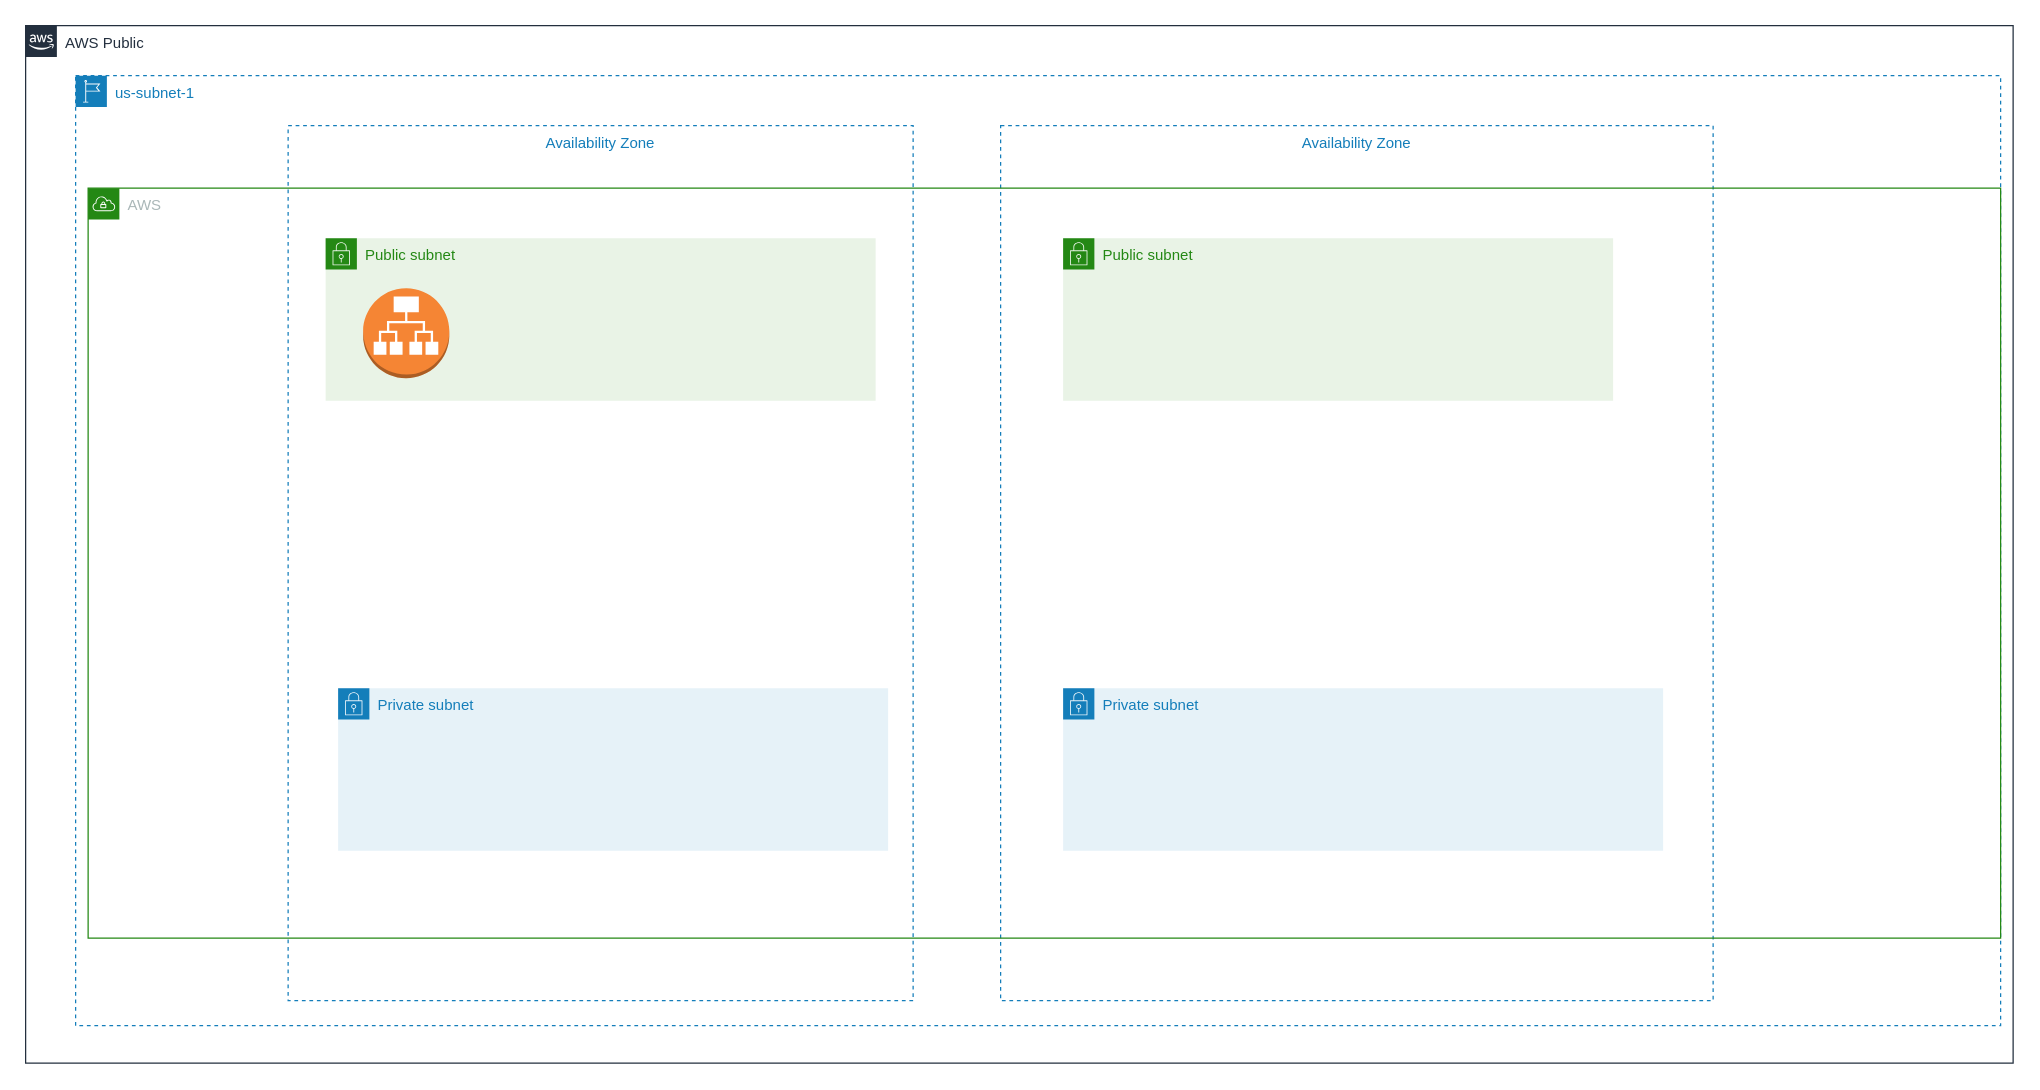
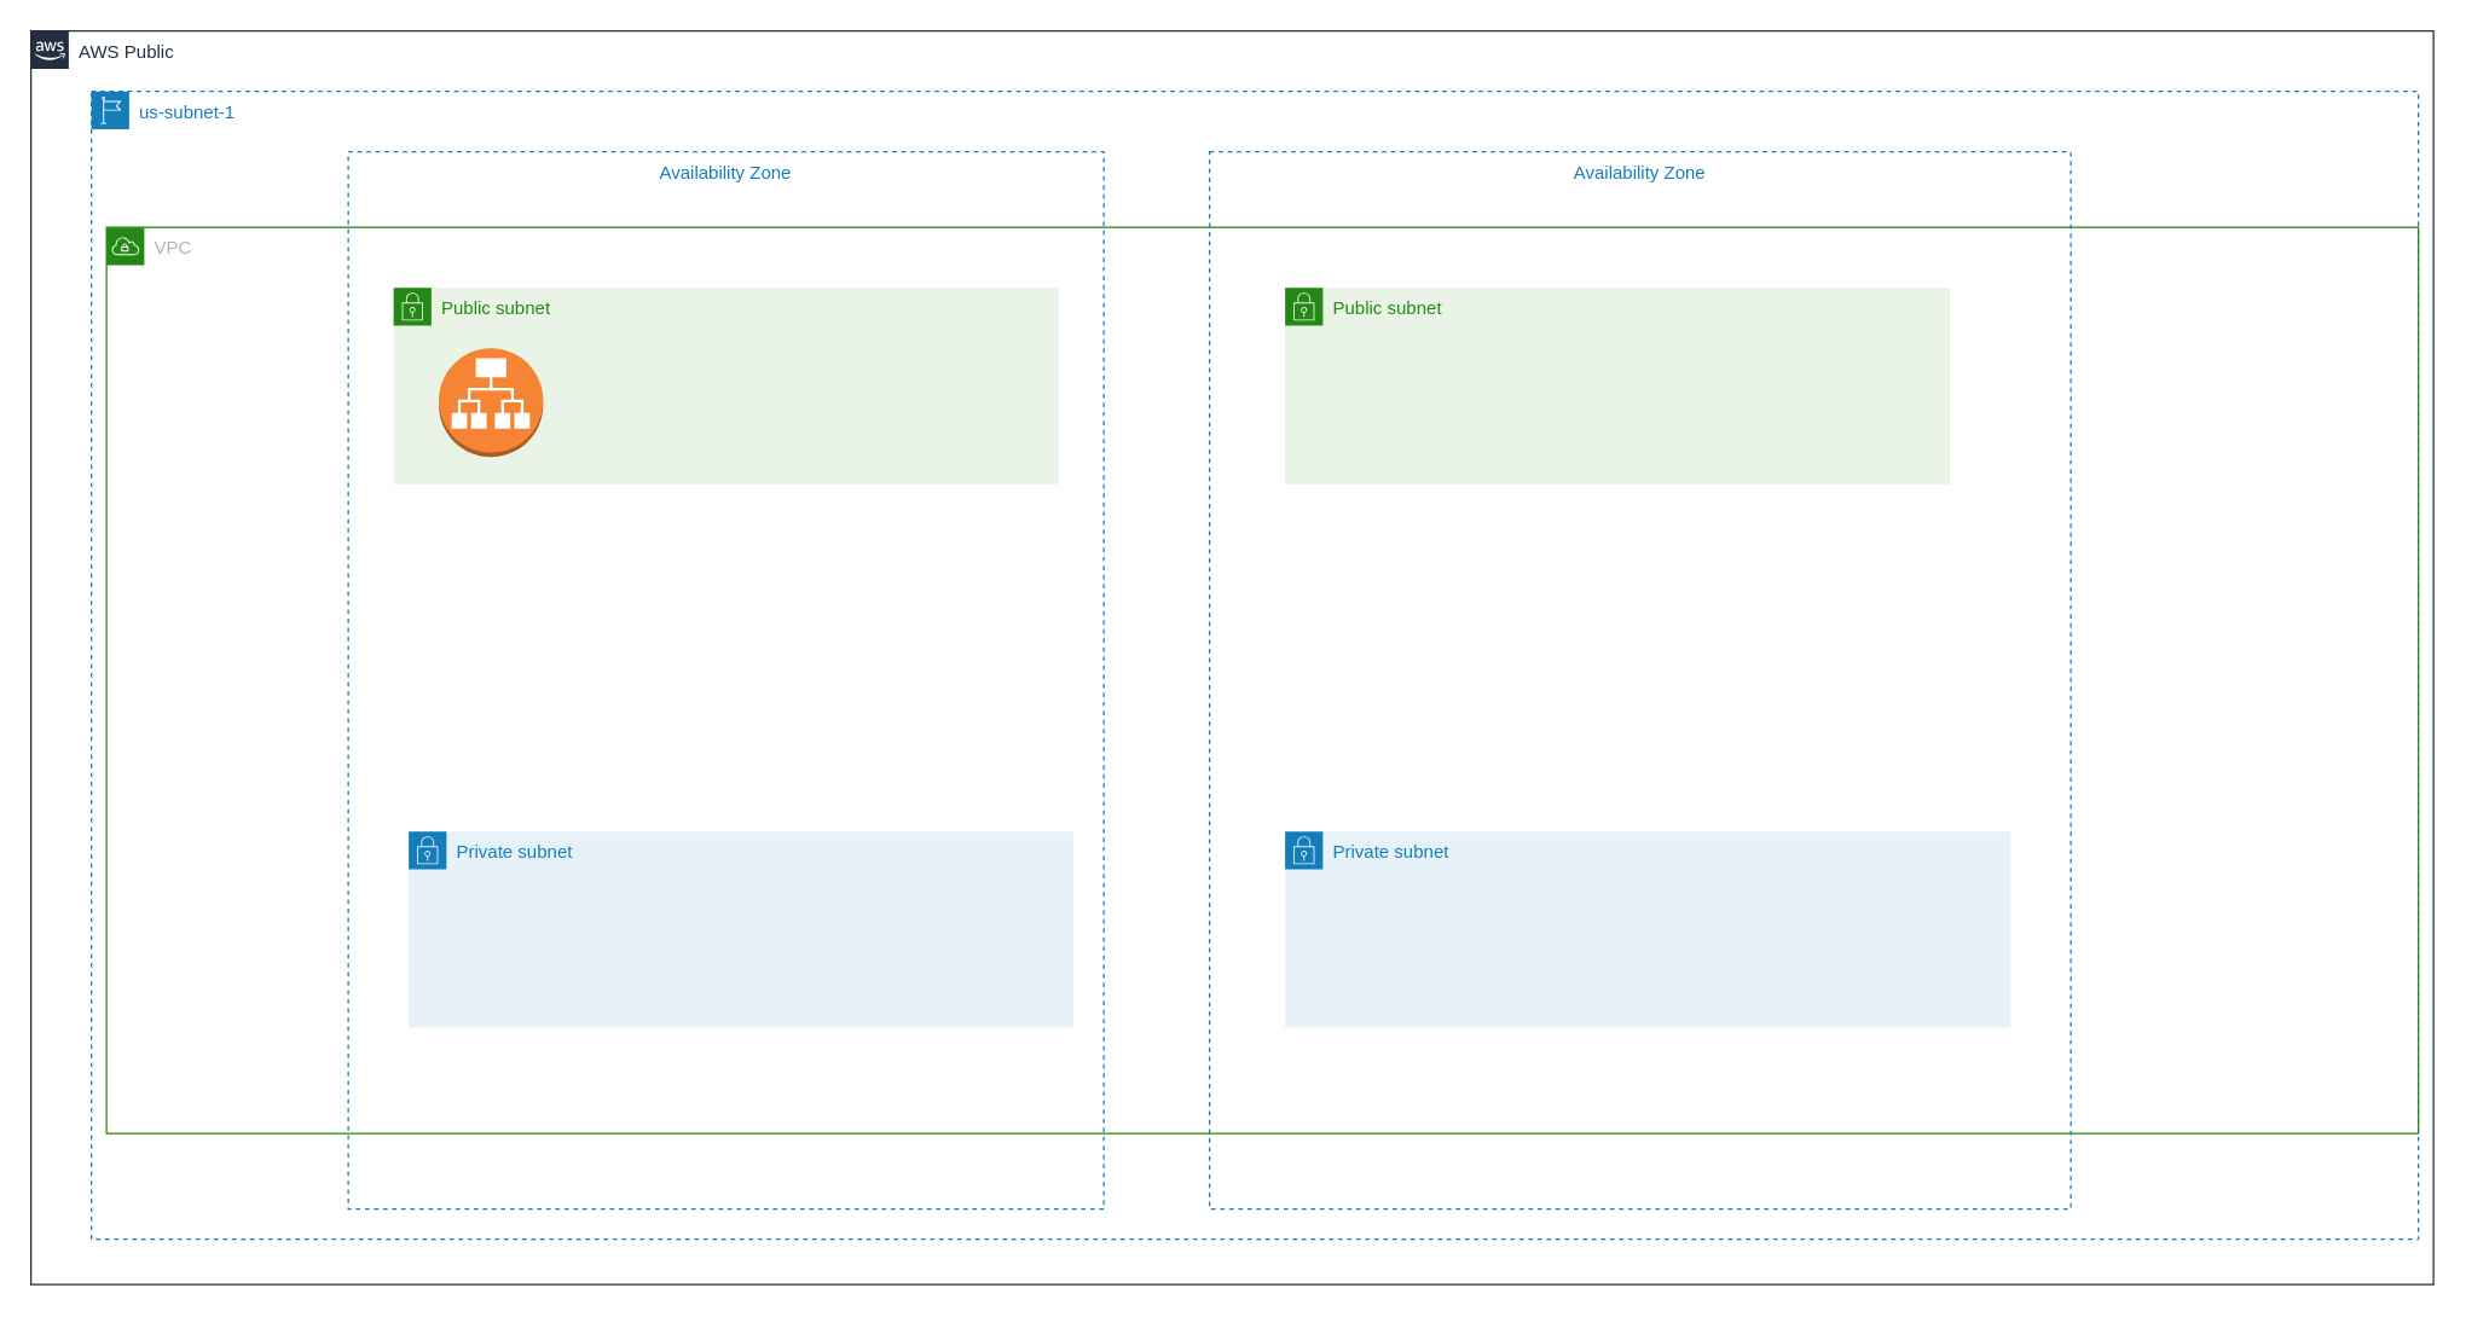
- <mxCell id="6" value="AWS" style="points=[[0,0],[0.25,0],[0.5,0],[0.75,0],[1,0],[1,0.25],[1,0.5],[1,0.75],[1,1],[0.75,1],[0.5,1],[0.25,1],[0,1],[0,0.75],[0,0.5],[0,0.25]];outlineConnect=0;gradientColor=none;html=1;whiteSpace=wrap;fontSize=12;fontStyle=0;container=1;pointerEvents=0;collapsible=0;recursiveResize=0;shape=mxgraph.aws4.group;grIcon=mxgraph.aws4.group_vpc;strokeColor=#248814;fillColor=none;verticalAlign=top;align=left;spacingLeft=30;fontColor=#AAB7B8;dashed=0;" parent="3" vertex="1"><mxGeometry x="10" y="90" width="1530" height="600" as="geometry" /></mxCell>
+ <mxCell id="6" value="VPC" style="points=[[0,0],[0.25,0],[0.5,0],[0.75,0],[1,0],[1,0.25],[1,0.5],[1,0.75],[1,1],[0.75,1],[0.5,1],[0.25,1],[0,1],[0,0.75],[0,0.5],[0,0.25]];outlineConnect=0;gradientColor=none;html=1;whiteSpace=wrap;fontSize=12;fontStyle=0;container=1;pointerEvents=0;collapsible=0;recursiveResize=0;shape=mxgraph.aws4.group;grIcon=mxgraph.aws4.group_vpc;strokeColor=#248814;fillColor=none;verticalAlign=top;align=left;spacingLeft=30;fontColor=#AAB7B8;dashed=0;" parent="3" vertex="1"><mxGeometry x="10" y="90" width="1530" height="600" as="geometry" /></mxCell>
